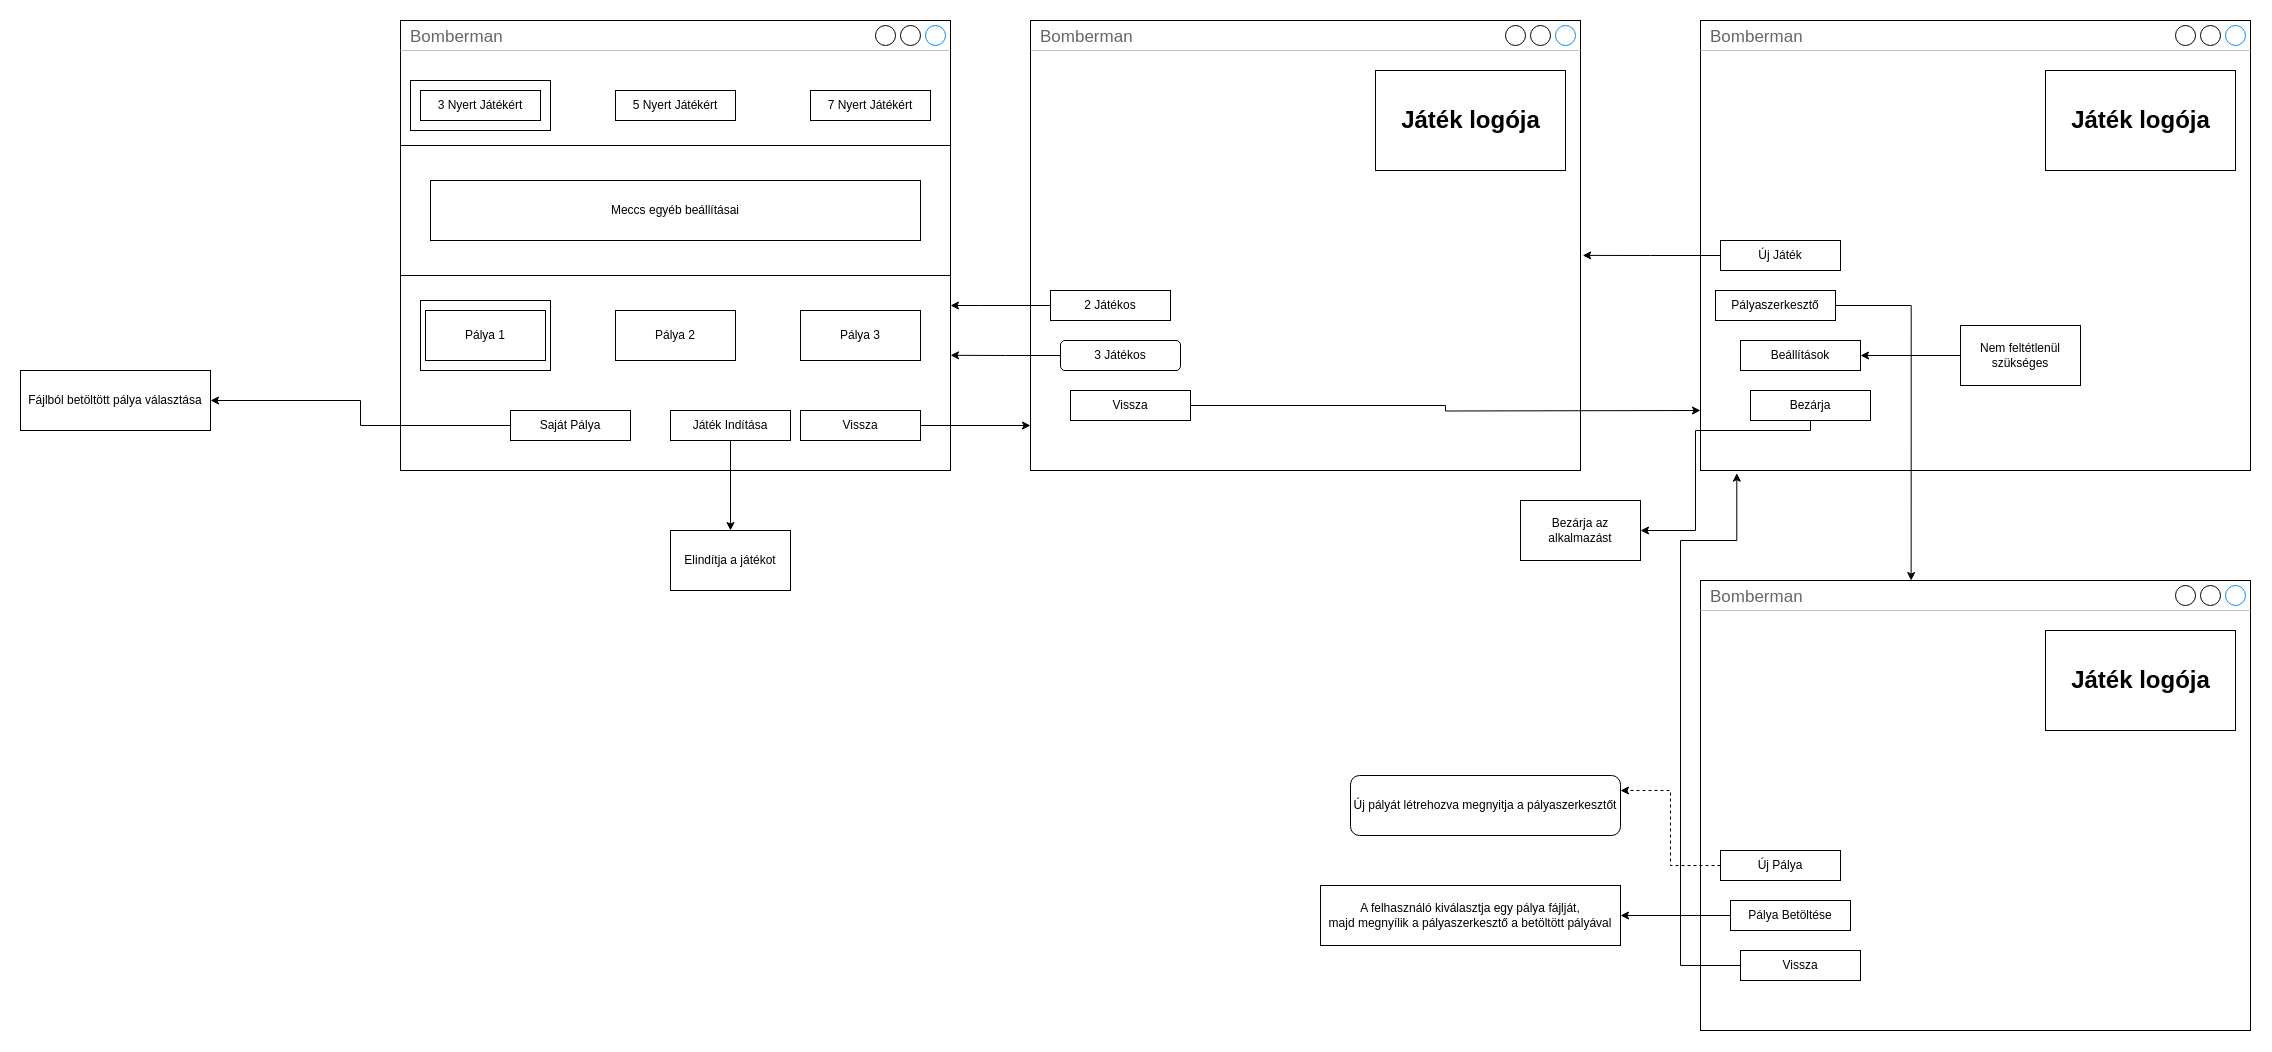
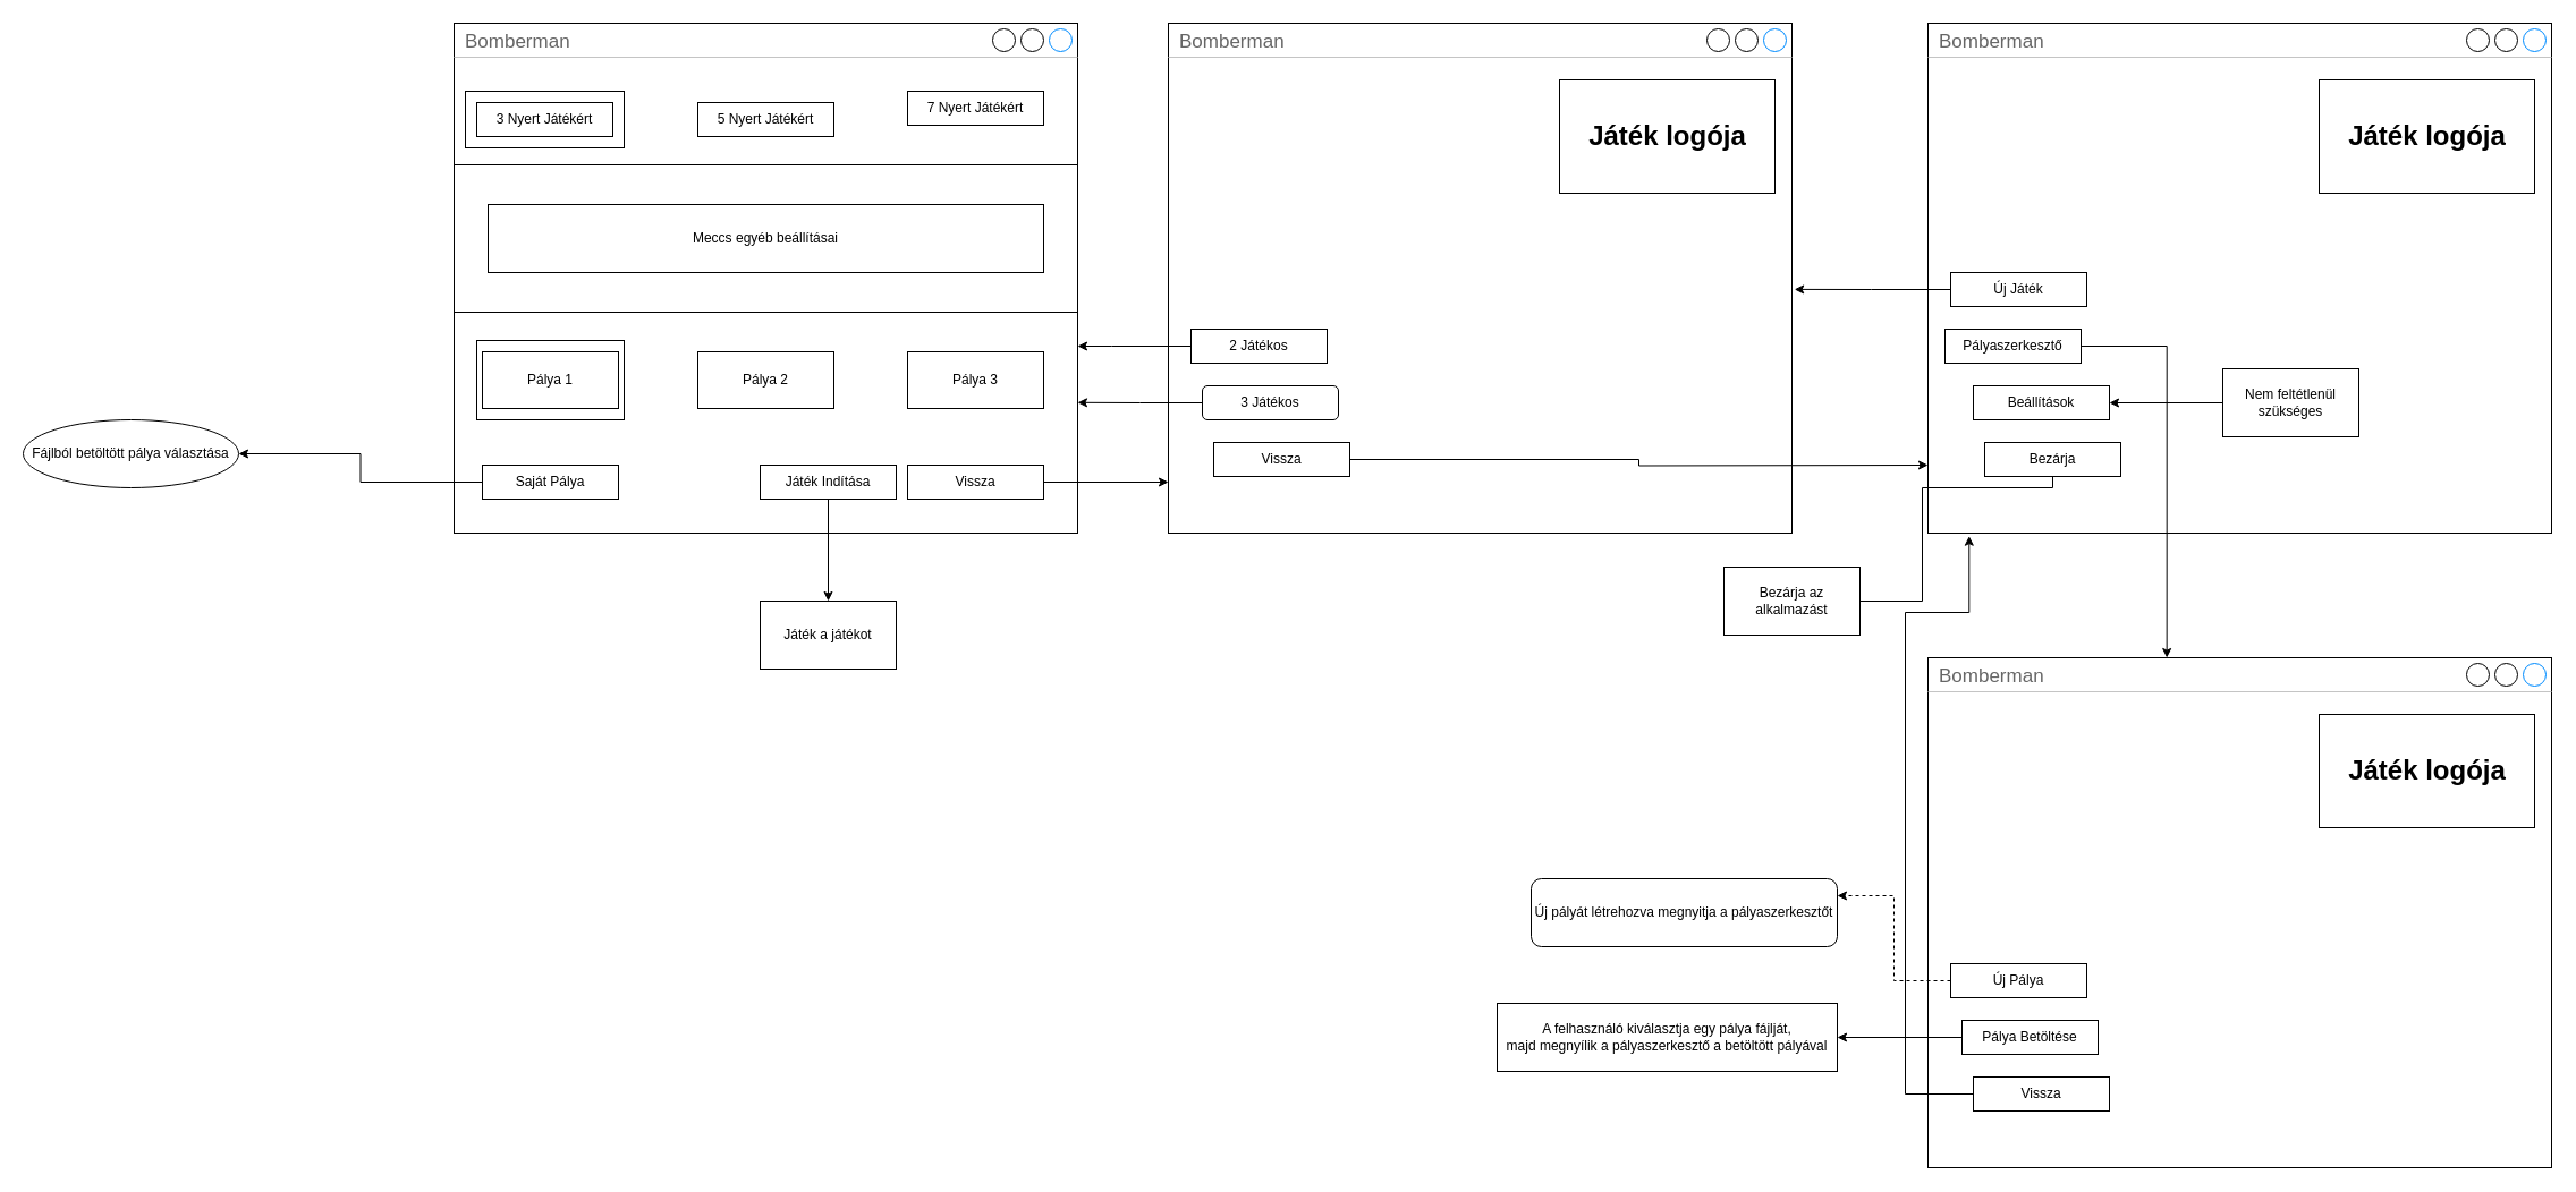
- <mxCell id="21" value="7 Nyert Játékért" style="rounded=0;whiteSpace=wrap;html=1;" parent="1" vertex="1"><mxGeometry x="810" y="90" width="120" height="30" as="geometry" /></mxCell>
+ <mxCell id="21" value="7 Nyert Játékért" style="rounded=0;whiteSpace=wrap;html=1;" parent="1" vertex="1"><mxGeometry x="800" y="80" width="120" height="30" as="geometry" /></mxCell>
- <mxCell id="28" value="Fájlból betöltött pálya választása" style="rounded=0;whiteSpace=wrap;html=1;" parent="1" vertex="1"><mxGeometry x="20" y="370" width="190" height="60" as="geometry" /></mxCell>
+ <mxCell id="28" value="Fájlból betöltött pálya választása" style="ellipse;whiteSpace=wrap;html=1;" parent="1" vertex="1"><mxGeometry x="20" y="370" width="190" height="60" as="geometry" /></mxCell>
- <mxCell id="54" value="Saját Pálya" style="rounded=0;whiteSpace=wrap;html=1;" vertex="1" parent="1"><mxGeometry x="510" y="410" width="120" height="30" as="geometry" /></mxCell>
+ <mxCell id="54" value="Saját Pálya" style="rounded=0;whiteSpace=wrap;html=1;" vertex="1" parent="1"><mxGeometry x="425" y="410" width="120" height="30" as="geometry" /></mxCell>
- <mxCell id="6" style="edgeStyle=orthogonalEdgeStyle;rounded=0;orthogonalLoop=1;jettySize=auto;html=1;entryX=1;entryY=0.5;entryDx=0;entryDy=0;" parent="1" source="7" target="45" edge="1"><mxGeometry relative="1" as="geometry"><Array as="points"><mxPoint x="1810" y="430" /><mxPoint x="1695" y="430" /><mxPoint x="1695" y="530" /></Array></mxGeometry></mxCell>
+ <mxCell id="6" style="edgeStyle=orthogonalEdgeStyle;rounded=0;orthogonalLoop=1;jettySize=auto;html=1;entryX=1;entryY=0.5;entryDx=0;entryDy=0;endArrow=none;" parent="1" source="7" target="45" edge="1"><mxGeometry relative="1" as="geometry"><Array as="points"><mxPoint x="1810" y="430" /><mxPoint x="1695" y="430" /><mxPoint x="1695" y="530" /></Array></mxGeometry></mxCell>
- <mxCell id="35" value="Elindítja a játékot" style="rounded=0;whiteSpace=wrap;html=1;" parent="1" vertex="1"><mxGeometry x="670" y="530" width="120" height="60" as="geometry" /></mxCell>
+ <mxCell id="35" value="Játék a játékot" style="rounded=0;whiteSpace=wrap;html=1;" parent="1" vertex="1"><mxGeometry x="670" y="530" width="120" height="60" as="geometry" /></mxCell>
